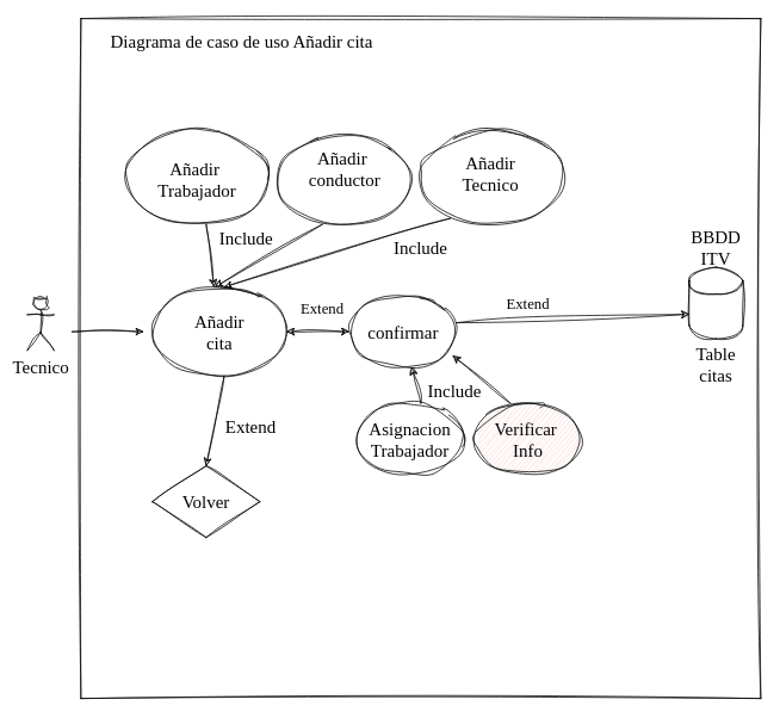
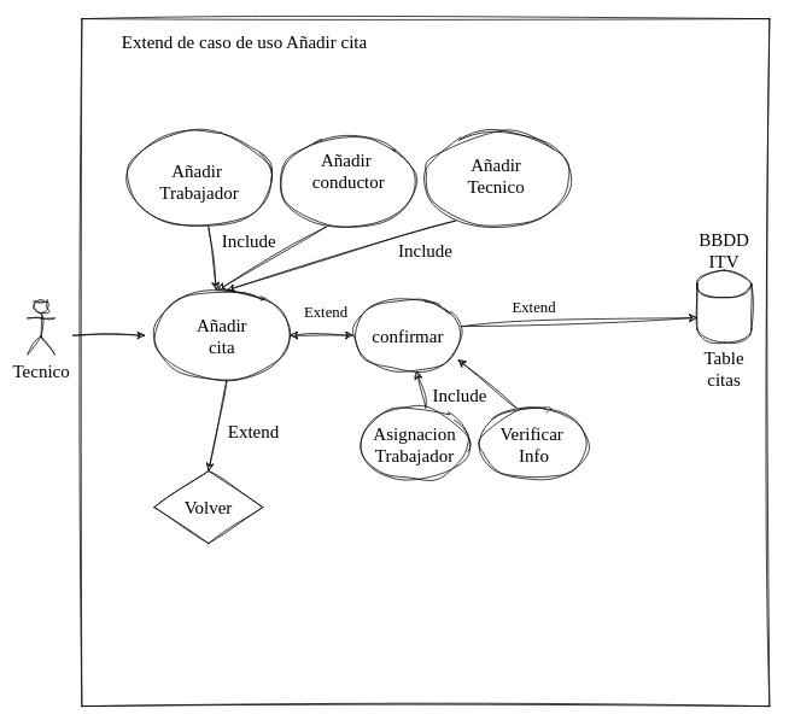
- <mxCell id="3" value="Diagrama de caso de uso Añadir cita" style="text;html=1;strokeColor=none;fillColor=none;align=center;verticalAlign=middle;whiteSpace=wrap;rounded=0;fontSize=20;fontFamily=Architects Daughter;" parent="1" vertex="1"><mxGeometry x="20" width="500" height="30" as="geometry" y="30" /></mxCell>
+ <mxCell id="3" value="Extend de caso de uso Añadir cita" style="text;html=1;strokeColor=none;fillColor=none;align=center;verticalAlign=middle;whiteSpace=wrap;rounded=0;fontSize=20;fontFamily=Architects Daughter;" parent="1" vertex="1"><mxGeometry x="20" width="500" height="30" as="geometry" y="30" /></mxCell>
- <mxCell id="28" value="Verificar&amp;nbsp;&lt;br&gt;Info" style="ellipse;whiteSpace=wrap;html=1;sketch=1;hachureGap=4;jiggle=2;curveFitting=1;fontFamily=Architects Daughter;fontSource=https%3A%2F%2Ffonts.googleapis.com%2Fcss%3Ffamily%3DArchitects%2BDaughter;fontSize=20;fillColor=#f8cecc;" parent="1" vertex="1"><mxGeometry x="530" y="450" width="120" height="80" as="geometry" /></mxCell>
+ <mxCell id="28" value="Verificar&amp;nbsp;&lt;br&gt;Info" style="ellipse;whiteSpace=wrap;html=1;sketch=1;hachureGap=4;jiggle=2;curveFitting=1;fontFamily=Architects Daughter;fontSource=https%3A%2F%2Ffonts.googleapis.com%2Fcss%3Ffamily%3DArchitects%2BDaughter;fontSize=20;" parent="1" vertex="1"><mxGeometry x="530" y="450" width="120" height="80" as="geometry" /></mxCell>
